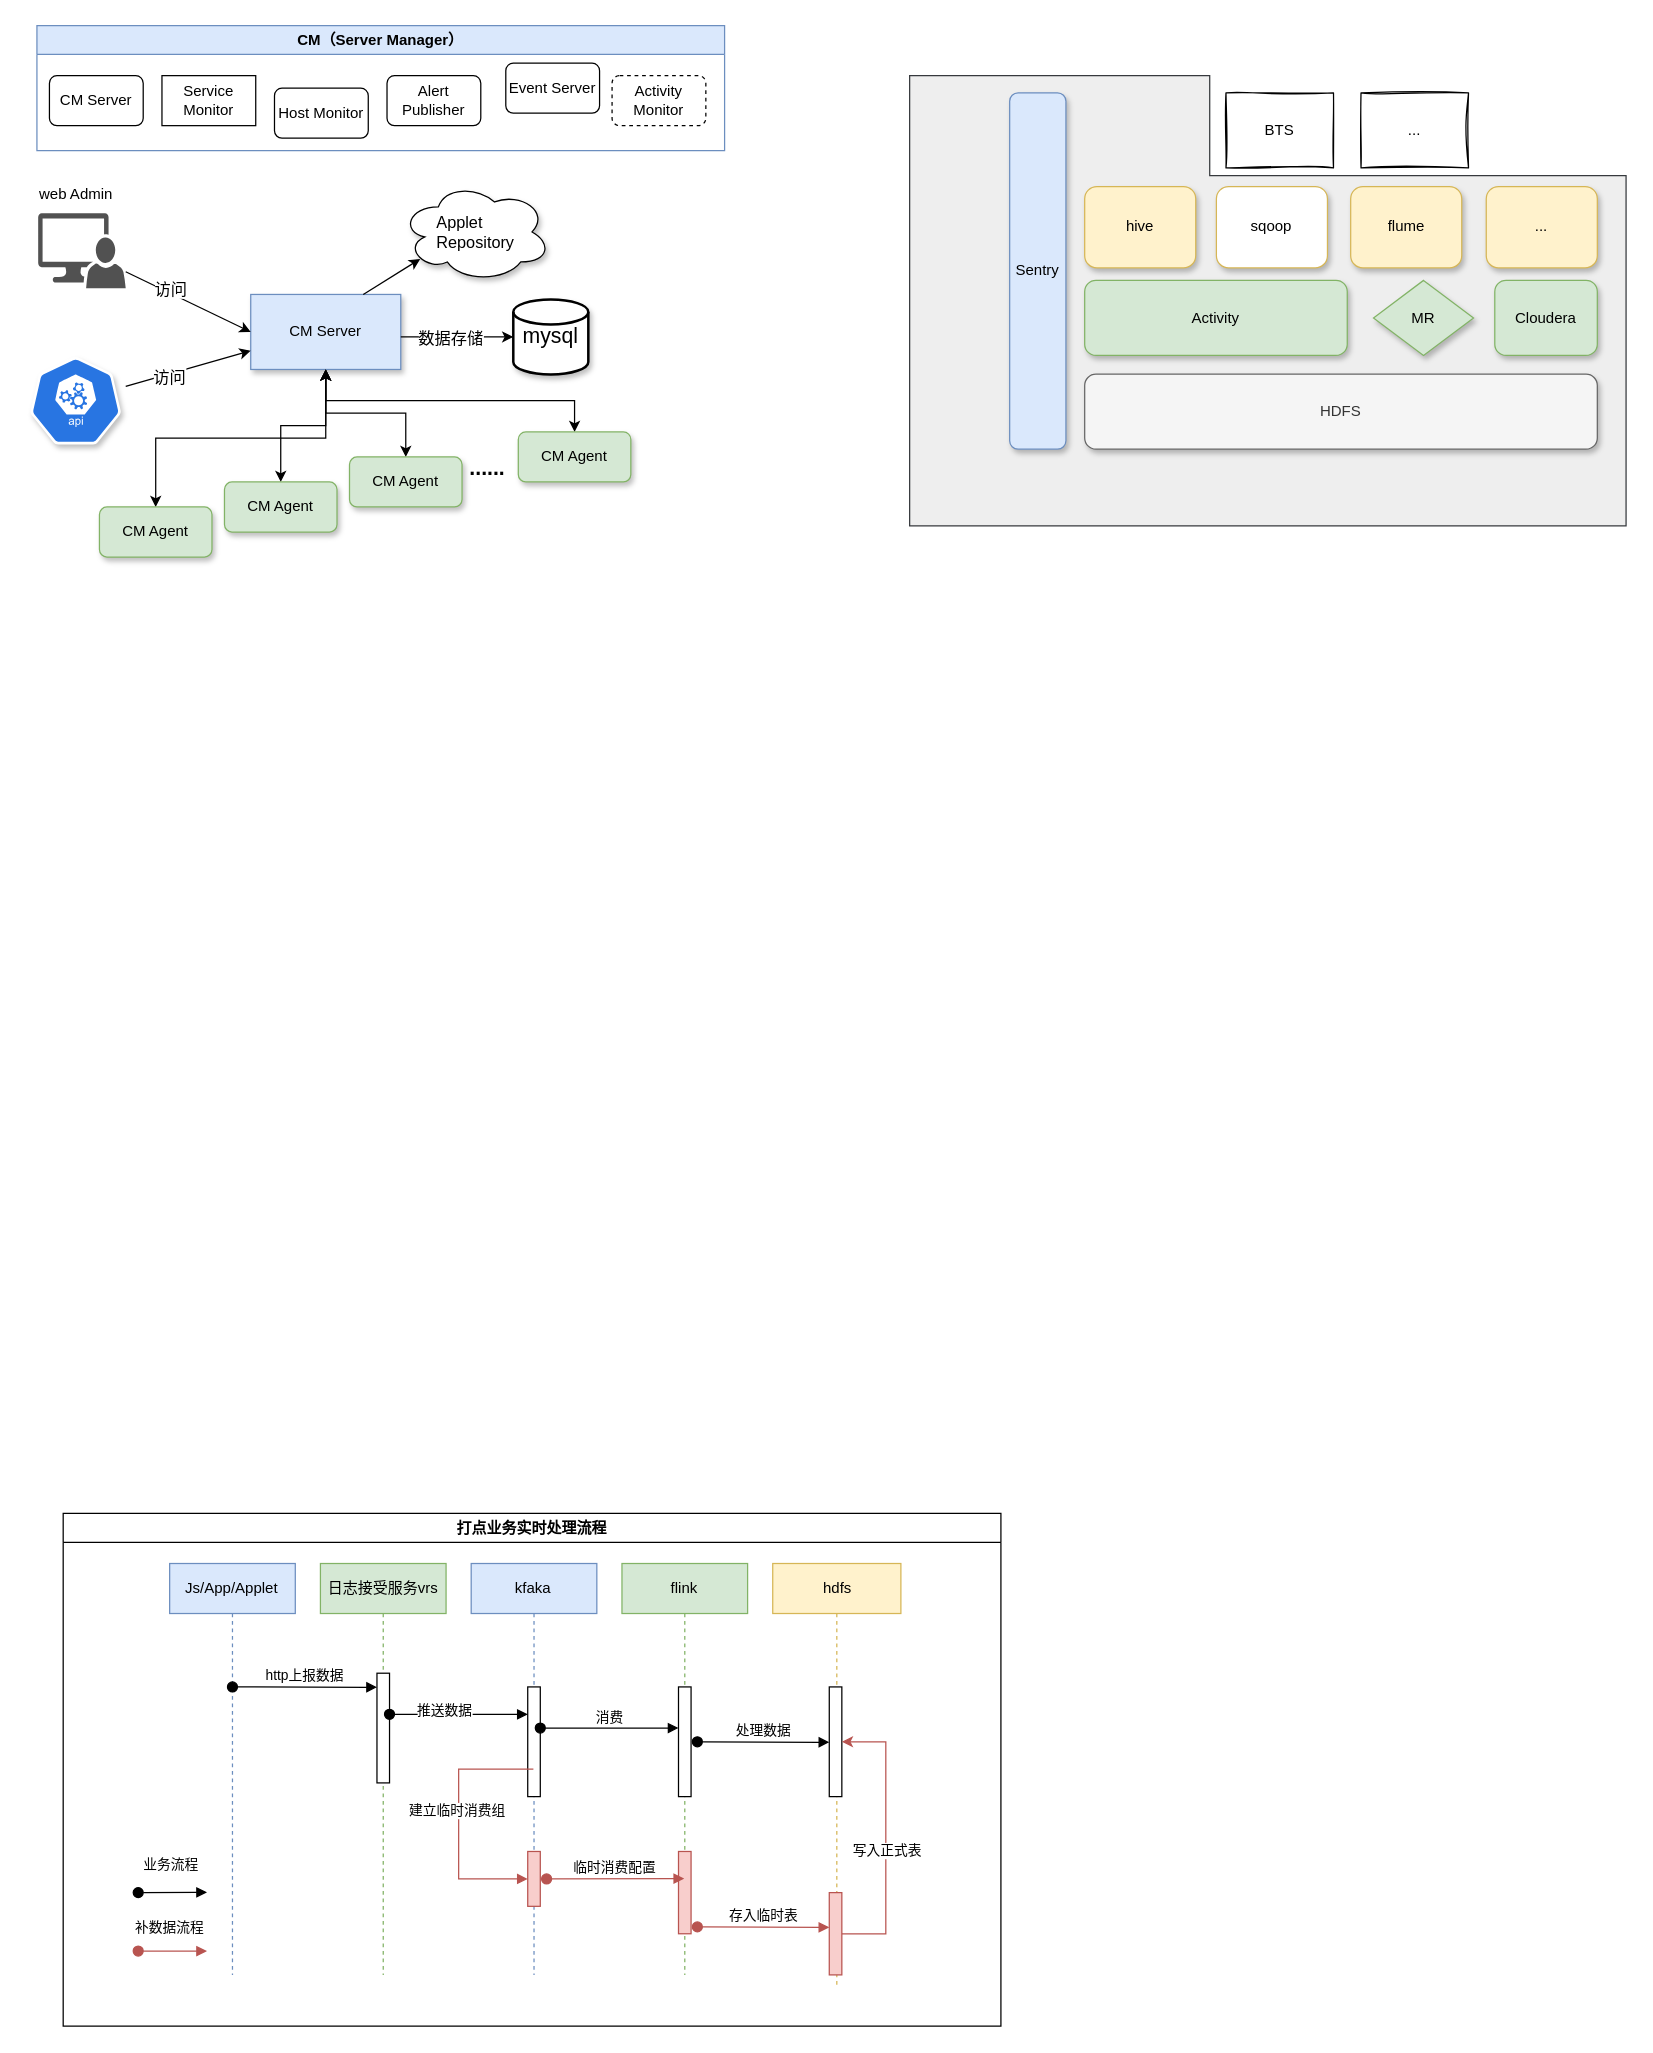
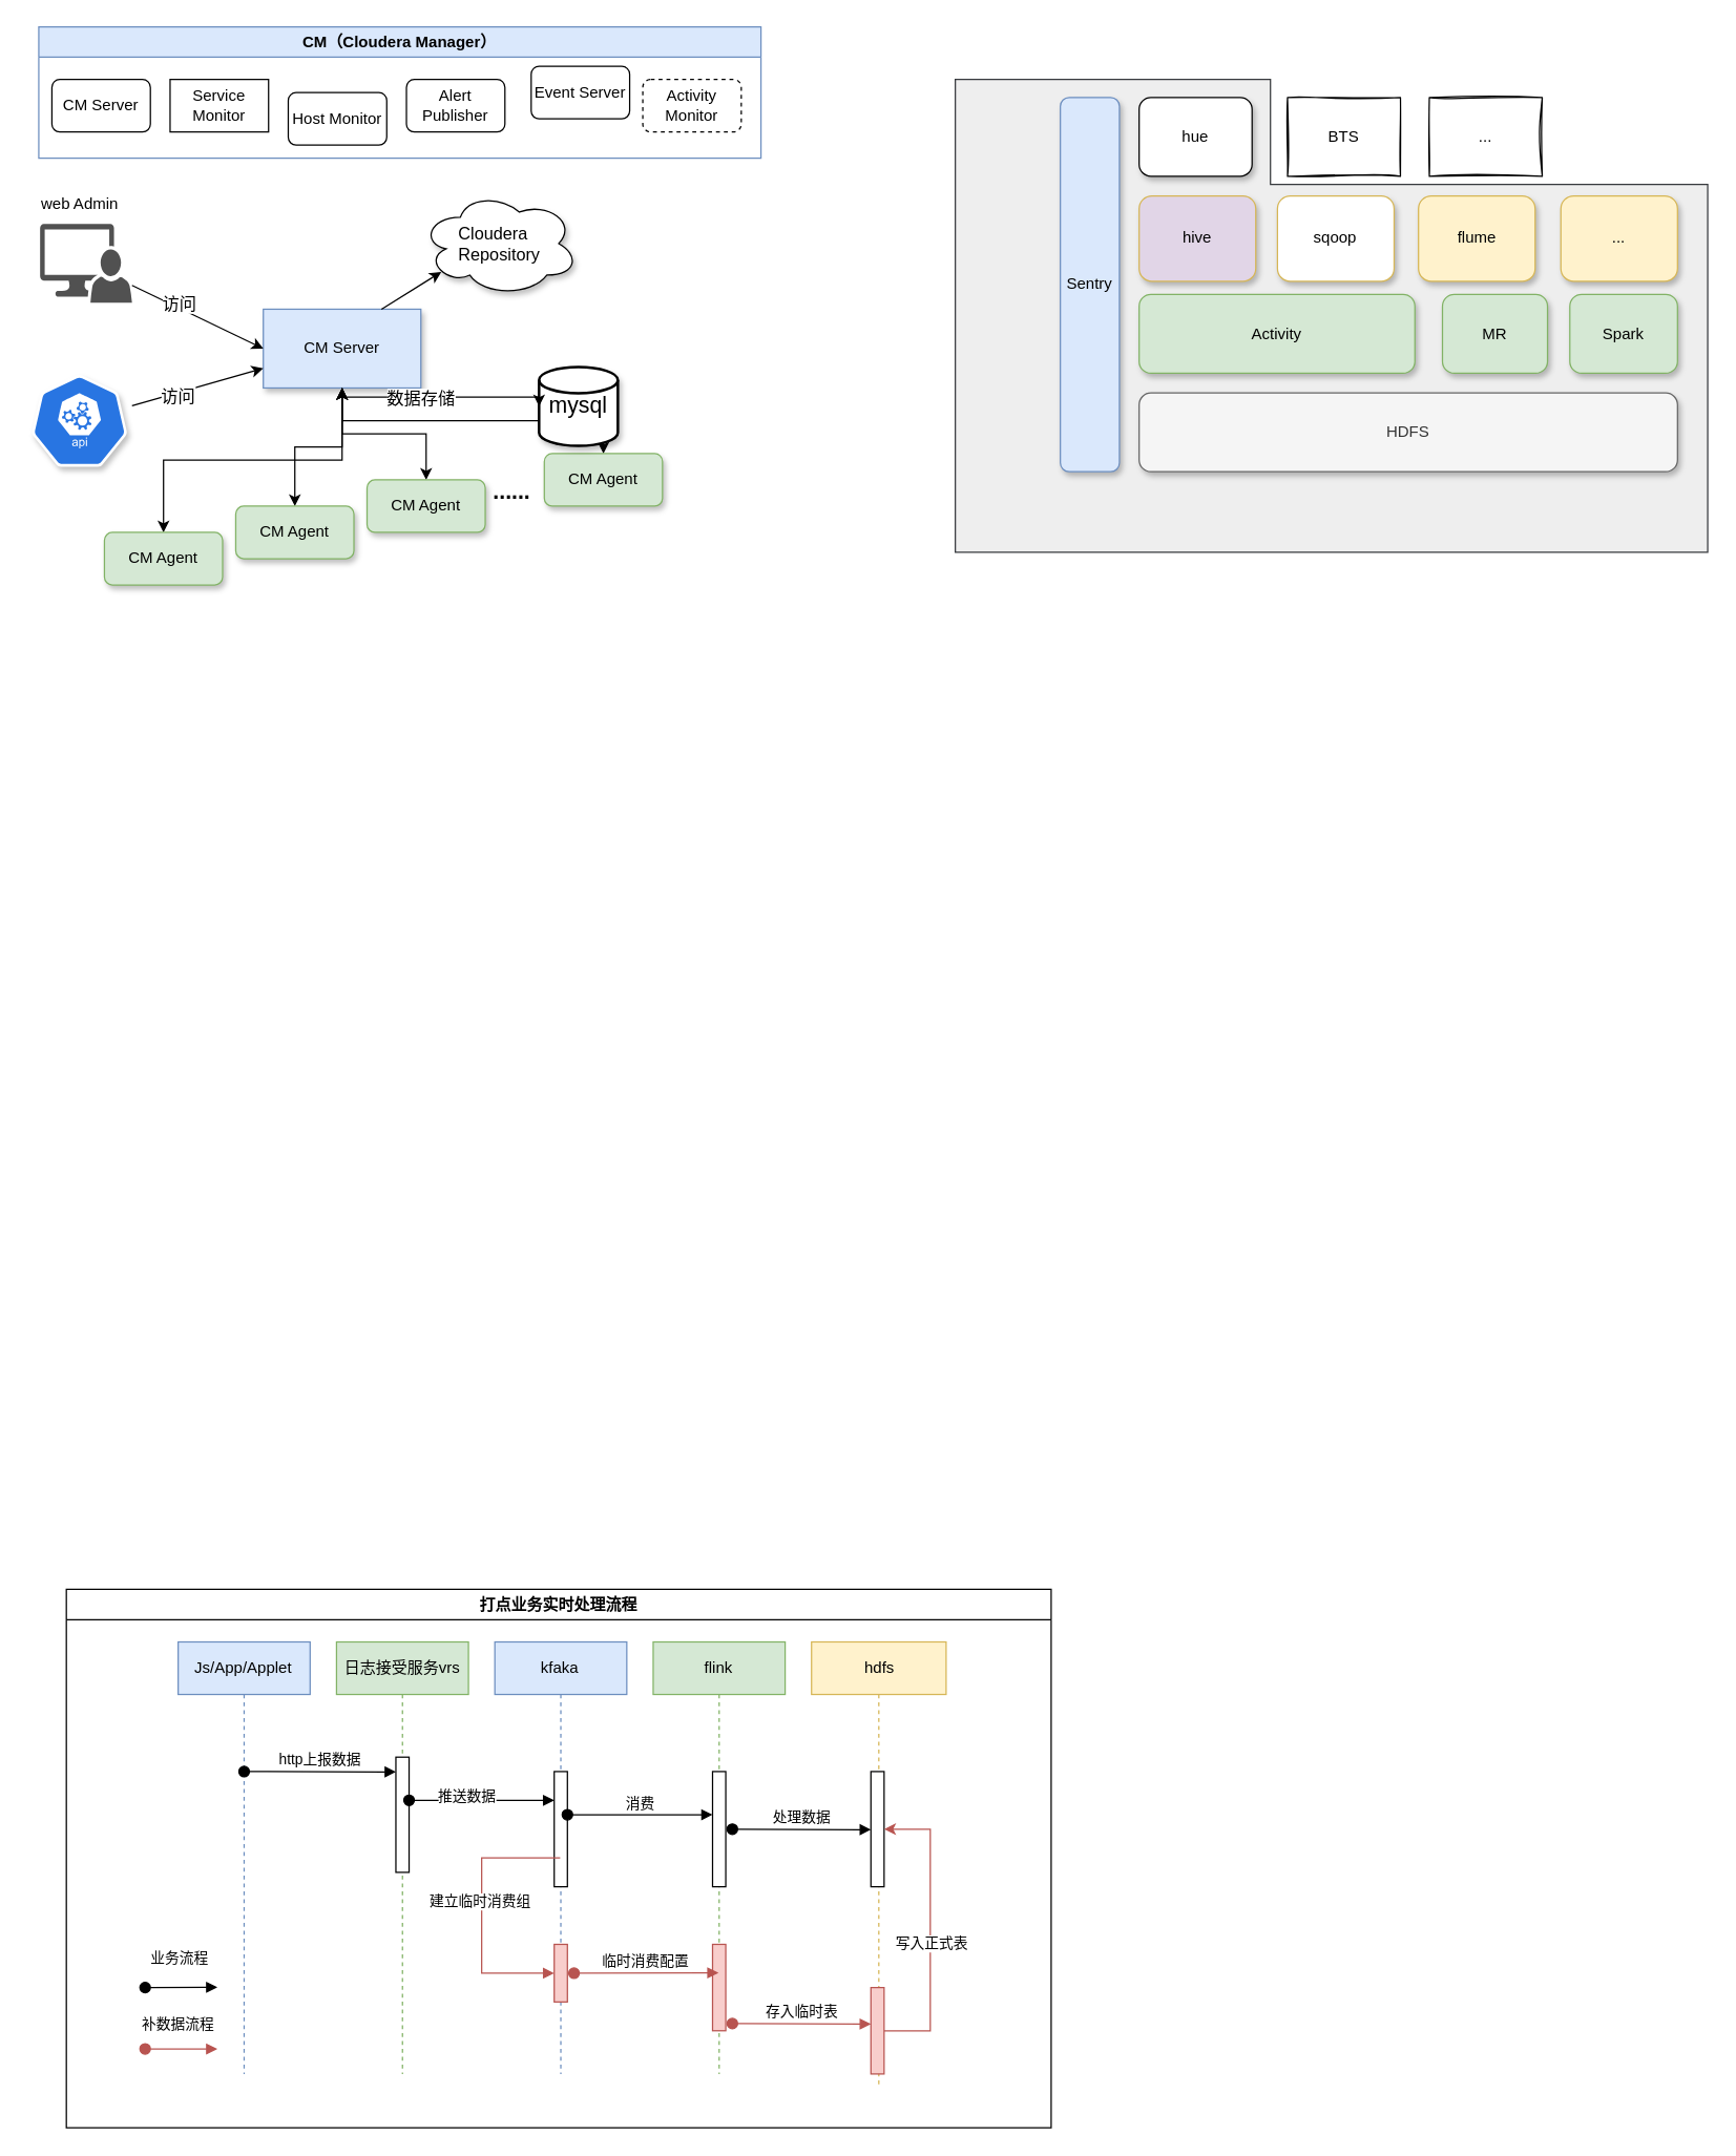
- <mxCell id="3" value="CM（Server Manager）" style="swimlane;whiteSpace=wrap;html=1;fillColor=#dae8fc;strokeColor=#6c8ebf;glass=0;shadow=0;" vertex="1" parent="2"><mxGeometry x="9" width="550" height="100" as="geometry"><mxRectangle x="9" width="190" height="30" as="alternateBounds" /></mxGeometry></mxCell>
+ <mxCell id="3" value="CM（Cloudera Manager）" style="swimlane;whiteSpace=wrap;html=1;fillColor=#dae8fc;strokeColor=#6c8ebf;glass=0;shadow=0;" vertex="1" parent="2"><mxGeometry x="9" width="550" height="100" as="geometry"><mxRectangle x="9" width="190" height="30" as="alternateBounds" /></mxGeometry></mxCell>
+ <mxCell id="66" value="hue" style="rounded=1;whiteSpace=wrap;html=1;sketch=0;curveFitting=1;jiggle=2;shadow=1;glass=0;" vertex="1" parent="64"><mxGeometry x="120" width="86" height="60" as="geometry" /></mxCell>
- <mxCell id="76" value="hive" style="rounded=1;whiteSpace=wrap;html=1;sketch=0;curveFitting=1;jiggle=2;shadow=1;glass=0;fillColor=#fff2cc;strokeColor=#d6b656;" vertex="1" parent="72"><mxGeometry width="88.816" height="65" as="geometry" /></mxCell>
+ <mxCell id="76" value="hive" style="rounded=1;whiteSpace=wrap;html=1;sketch=0;curveFitting=1;jiggle=2;shadow=1;glass=0;fillColor=#e1d5e7;strokeColor=#d6b656;" vertex="1" parent="72"><mxGeometry width="88.816" height="65" as="geometry" /></mxCell>
- <mxCell id="32" value="&lt;div style=&quot;text-align: start;&quot;&gt;Applet&lt;/div&gt;&lt;div style=&quot;text-align: start;&quot;&gt;Repository&lt;/div&gt;" style="ellipse;shape=cloud;whiteSpace=wrap;html=1;shadow=1;sketch=0;fontFamily=Helvetica;fontSize=13;" vertex="1" parent="2"><mxGeometry x="300" y="125" width="120" height="80" as="geometry" /></mxCell>
+ <mxCell id="32" value="&lt;div style=&quot;text-align: start;&quot;&gt;Cloudera&lt;/div&gt;&lt;div style=&quot;text-align: start;&quot;&gt;Repository&lt;/div&gt;" style="ellipse;shape=cloud;whiteSpace=wrap;html=1;shadow=1;sketch=0;fontFamily=Helvetica;fontSize=13;" vertex="1" parent="2"><mxGeometry x="300" y="125" width="120" height="80" as="geometry" /></mxCell>
- <mxCell id="70" value="MR" style="rhombus;whiteSpace=wrap;html=1;fillColor=#d5e8d4;strokeColor=#82b366;sketch=0;curveFitting=1;jiggle=2;shadow=1;glass=0;" vertex="1" parent="68"><mxGeometry x="231" width="80" height="60" as="geometry" /></mxCell>
+ <mxCell id="70" value="MR" style="rounded=1;whiteSpace=wrap;html=1;fillColor=#d5e8d4;strokeColor=#82b366;sketch=0;curveFitting=1;jiggle=2;shadow=1;glass=0;" vertex="1" parent="68"><mxGeometry x="231" width="80" height="60" as="geometry" /></mxCell>
- <mxCell id="71" value="Cloudera" style="rounded=1;whiteSpace=wrap;html=1;fillColor=#d5e8d4;strokeColor=#82b366;sketch=0;curveFitting=1;jiggle=2;shadow=1;glass=0;" vertex="1" parent="68"><mxGeometry x="328" width="82" height="60" as="geometry" /></mxCell>
+ <mxCell id="71" value="Spark" style="rounded=1;whiteSpace=wrap;html=1;fillColor=#d5e8d4;strokeColor=#82b366;sketch=0;curveFitting=1;jiggle=2;shadow=1;glass=0;" vertex="1" parent="68"><mxGeometry x="328" width="82" height="60" as="geometry" /></mxCell>
- <mxCell id="29" value="mysql" style="strokeWidth=2;html=1;shape=mxgraph.flowchart.database;whiteSpace=wrap;shadow=1;sketch=0;fontFamily=Helvetica;fontSize=17;" vertex="1" parent="2"><mxGeometry x="390" y="219" width="60" height="60" as="geometry" /></mxCell>
+ <mxCell id="29" value="mysql" style="strokeWidth=2;html=1;shape=mxgraph.flowchart.database;whiteSpace=wrap;shadow=1;sketch=0;fontFamily=Helvetica;fontSize=17;" vertex="1" parent="2"><mxGeometry x="390" y="259" width="60" height="60" as="geometry" /></mxCell>
